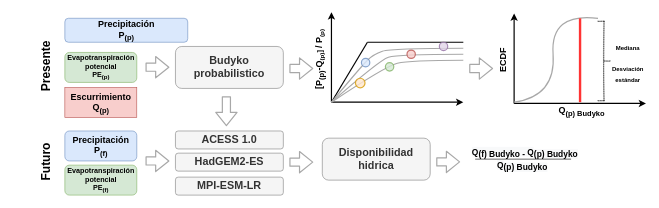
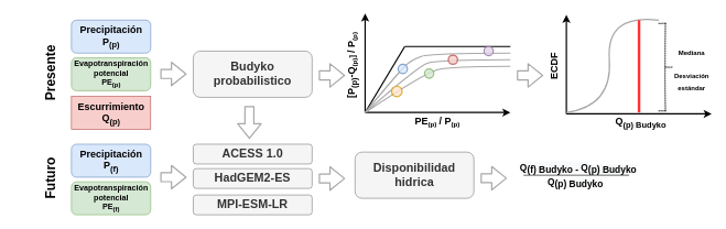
- <mxCell id="2" value="Precipitación&lt;br&gt;P&lt;sub&gt;(p)&lt;/sub&gt;" style="rounded=1;whiteSpace=wrap;html=1;fontStyle=1;fontSize=15;labelBackgroundColor=none;labelBorderColor=none;fillColor=#dae8fc;strokeColor=#6c8ebf;" parent="1" vertex="1"><mxGeometry x="107.5" y="30" width="205" height="40" as="geometry" /></mxCell>
+ <mxCell id="2" value="Precipitación&lt;br&gt;P&lt;sub&gt;(p)&lt;/sub&gt;" style="rounded=1;whiteSpace=wrap;html=1;fontStyle=1;fontSize=15;labelBackgroundColor=none;labelBorderColor=none;fillColor=#dae8fc;strokeColor=#6c8ebf;" parent="1" vertex="1"><mxGeometry x="107.5" y="30" width="120" height="50" as="geometry" /></mxCell>
+ <mxCell id="43" value="PE&lt;span style=&quot;font-size: 12.5px&quot;&gt;&lt;sub&gt;(p)&lt;/sub&gt;&amp;nbsp;&lt;/span&gt;/ P&lt;span style=&quot;font-size: 12.5px&quot;&gt;&lt;sub&gt;(p)&lt;/sub&gt;&lt;/span&gt;" style="text;html=1;strokeColor=none;fillColor=none;align=center;verticalAlign=middle;whiteSpace=wrap;rounded=0;shadow=0;glass=0;labelBackgroundColor=none;labelBorderColor=none;fontSize=15;opacity=80;fontStyle=1" parent="30" vertex="1"><mxGeometry y="150" width="230" height="30" as="geometry" /></mxCell>
